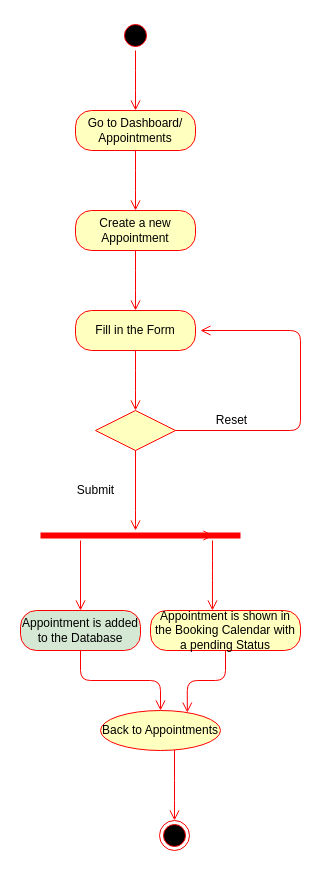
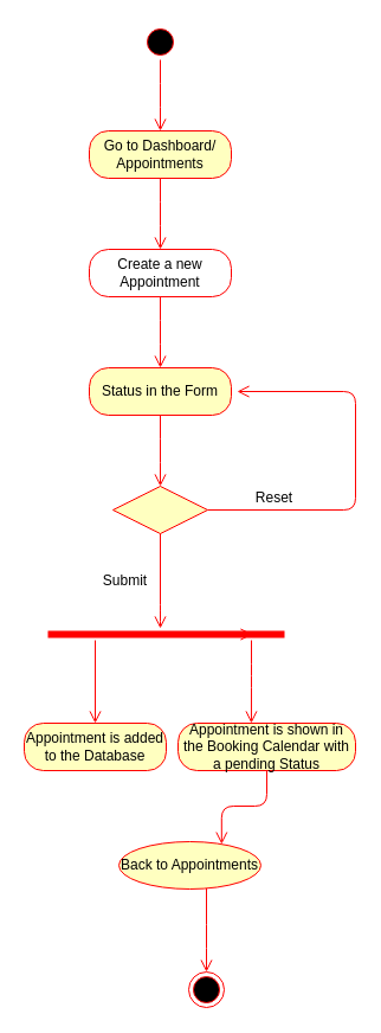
- <mxCell id="6" value="Create a new Appointment" style="rounded=1;whiteSpace=wrap;html=1;arcSize=40;fontColor=#000000;fillColor=#ffffc0;strokeColor=#ff0000;" parent="1" vertex="1"><mxGeometry x="75" y="210" width="120" height="40" as="geometry" /></mxCell>
+ <mxCell id="6" value="Create a new Appointment" style="rounded=1;whiteSpace=wrap;html=1;arcSize=40;fontColor=#000000;fillColor=#ffffff;strokeColor=#ff0000;" parent="1" vertex="1"><mxGeometry x="75" y="210" width="120" height="40" as="geometry" /></mxCell>
- <mxCell id="8" value="Fill in the Form" style="rounded=1;whiteSpace=wrap;html=1;arcSize=40;fontColor=#000000;fillColor=#ffffc0;strokeColor=#ff0000;" parent="1" vertex="1"><mxGeometry x="75" y="310" width="120" height="40" as="geometry" /></mxCell>
+ <mxCell id="8" value="Status in the Form" style="rounded=1;whiteSpace=wrap;html=1;arcSize=40;fontColor=#000000;fillColor=#ffffc0;strokeColor=#ff0000;" parent="1" vertex="1"><mxGeometry x="75" y="310" width="120" height="40" as="geometry" /></mxCell>
- <mxCell id="14" value="Submit" style="text;html=1;align=center;verticalAlign=middle;resizable=0;points=[];autosize=1;" parent="1" vertex="1"><mxGeometry x="70" y="480" width="50" height="20" as="geometry" /></mxCell>
+ <mxCell id="14" value="Submit" style="text;html=1;align=center;verticalAlign=middle;resizable=0;points=[];autosize=1;" parent="1" vertex="1"><mxGeometry x="80" y="480" width="50" height="20" as="geometry" /></mxCell>
- <mxCell id="17" value="Appointment is added to the Database" style="rounded=1;whiteSpace=wrap;html=1;arcSize=40;fontColor=#000000;fillColor=#d5e8d4;strokeColor=#ff0000;" parent="1" vertex="1"><mxGeometry x="20" y="610" width="120" height="40" as="geometry" /></mxCell>
+ <mxCell id="17" value="Appointment is added to the Database" style="rounded=1;whiteSpace=wrap;html=1;arcSize=40;fontColor=#000000;fillColor=#ffffc0;strokeColor=#ff0000;" parent="1" vertex="1"><mxGeometry x="20" y="610" width="120" height="40" as="geometry" /></mxCell>
- <mxCell id="18" value="" style="edgeStyle=orthogonalEdgeStyle;html=1;verticalAlign=bottom;endArrow=open;endSize=8;strokeColor=#ff0000;" parent="1" source="17" edge="1" target="24"><mxGeometry relative="1" as="geometry"><mxPoint x="80" y="710" as="targetPoint" /></mxGeometry></mxCell>
